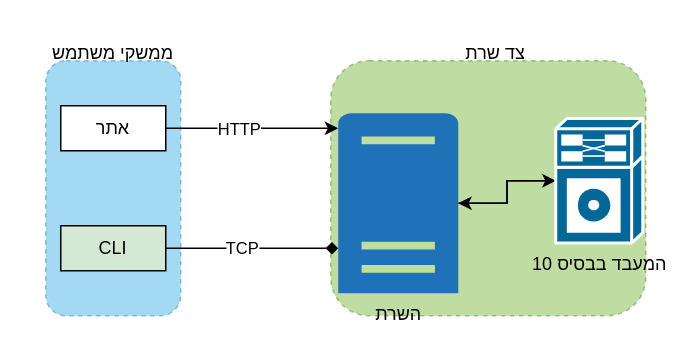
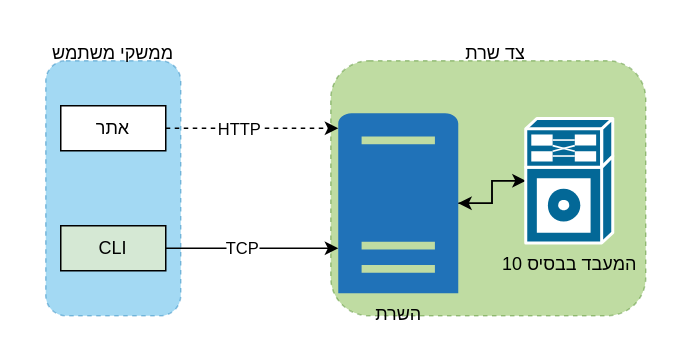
- <mxCell id="10" style="edgeStyle=orthogonalEdgeStyle;rounded=0;orthogonalLoop=1;jettySize=auto;html=1;exitX=1;exitY=0.5;exitDx=0;exitDy=0;" edge="1" parent="1" source="12" target="4"><mxGeometry relative="1" as="geometry"><Array as="points"><mxPoint x="150" y="85" /><mxPoint x="150" y="85" /></Array></mxGeometry></mxCell>
+ <mxCell id="10" style="edgeStyle=orthogonalEdgeStyle;rounded=0;orthogonalLoop=1;jettySize=auto;html=1;exitX=1;exitY=0.5;exitDx=0;exitDy=0;dashed=1;" edge="1" parent="1" source="12" target="4"><mxGeometry relative="1" as="geometry"><Array as="points"><mxPoint x="150" y="85" /><mxPoint x="150" y="85" /></Array></mxGeometry></mxCell>
- <mxCell id="6" value="המעבד בבסיס 10" style="shape=mxgraph.cisco.misc.generic_processor;html=1;pointerEvents=1;dashed=0;fillColor=#036897;strokeColor=#ffffff;strokeWidth=2;verticalLabelPosition=bottom;verticalAlign=top;align=center;outlineConnect=0;" vertex="1" parent="1"><mxGeometry x="370" y="78.5" width="58" height="83" as="geometry" /></mxCell>
+ <mxCell id="6" value="המעבד בבסיס 10" style="shape=mxgraph.cisco.misc.generic_processor;html=1;pointerEvents=1;dashed=0;fillColor=#036897;strokeColor=#ffffff;strokeWidth=2;verticalLabelPosition=bottom;verticalAlign=top;align=center;outlineConnect=0;" vertex="1" parent="1"><mxGeometry x="350" y="78.5" width="58" height="83" as="geometry" /></mxCell>
- <mxCell id="13" style="edgeStyle=orthogonalEdgeStyle;rounded=0;orthogonalLoop=1;jettySize=auto;html=1;endArrow=diamond;" edge="1" parent="1" source="15" target="4"><mxGeometry relative="1" as="geometry"><Array as="points"><mxPoint x="200" y="165" /><mxPoint x="200" y="165" /></Array></mxGeometry></mxCell>
+ <mxCell id="13" style="edgeStyle=orthogonalEdgeStyle;rounded=0;orthogonalLoop=1;jettySize=auto;html=1;" edge="1" parent="1" source="15" target="4"><mxGeometry relative="1" as="geometry"><Array as="points"><mxPoint x="200" y="165" /><mxPoint x="200" y="165" /></Array></mxGeometry></mxCell>
